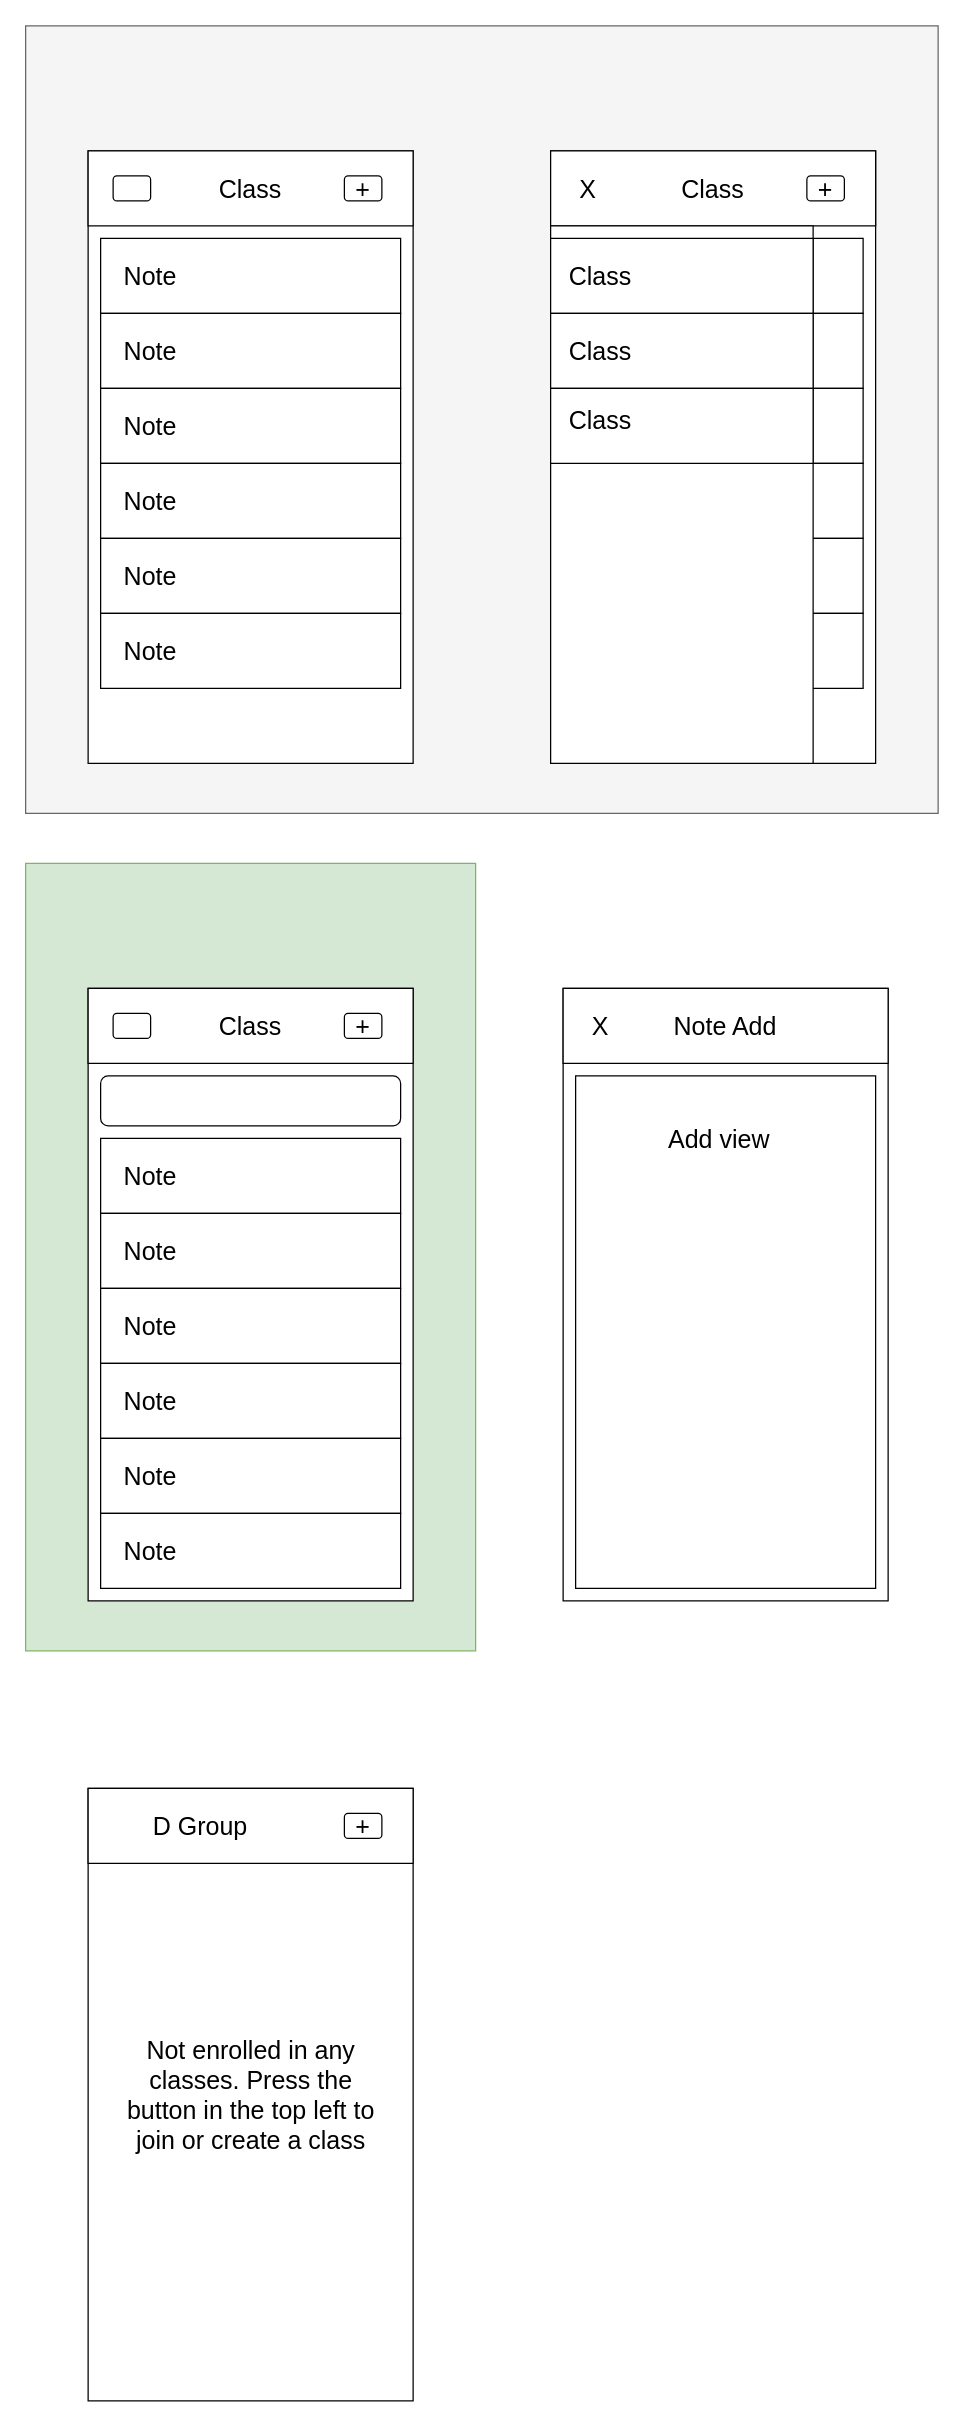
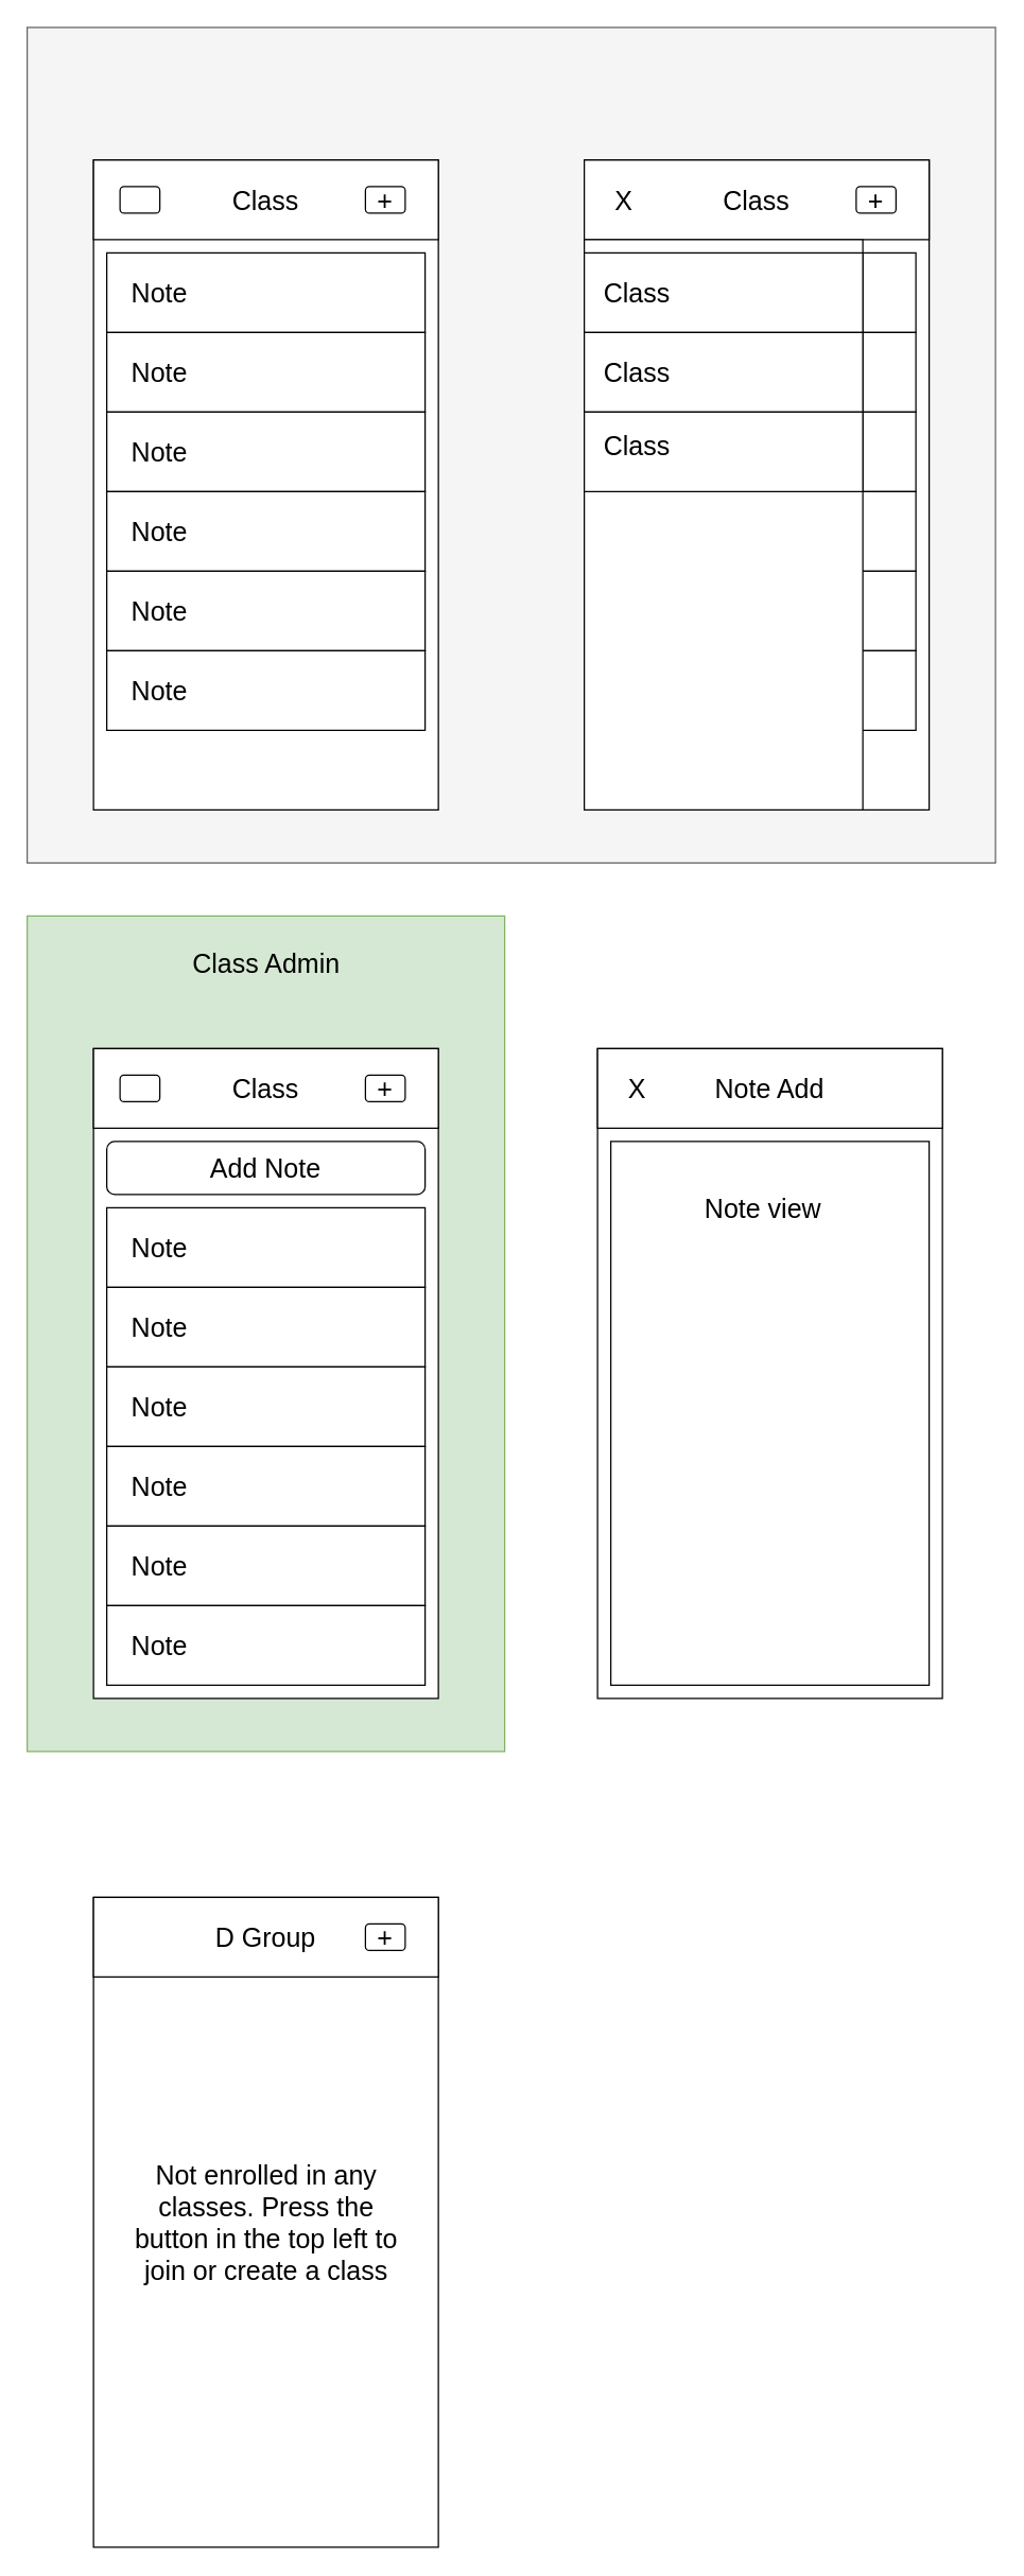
+ <mxCell id="67" value="Class Admin" style="text;html=1;align=center;verticalAlign=middle;resizable=0;points=[];autosize=1;strokeColor=none;fillColor=none;fontSize=20;" vertex="1" parent="1"><mxGeometry x="135" y="710" width="130" height="30" as="geometry" /></mxCell>
+ <mxCell id="66" value="Add Note" style="text;html=1;strokeColor=none;fillColor=none;align=center;verticalAlign=middle;whiteSpace=wrap;rounded=0;fontSize=20;" vertex="1" parent="1"><mxGeometry x="140" y="865" width="120" height="30" as="geometry" /></mxCell>
- <mxCell id="73" value="Add view" style="text;html=1;strokeColor=none;fillColor=none;align=center;verticalAlign=middle;whiteSpace=wrap;rounded=0;fontSize=20;" vertex="1" parent="1"><mxGeometry x="520" y="895" width="110" height="30" as="geometry" /></mxCell>
+ <mxCell id="73" value="Note view" style="text;html=1;strokeColor=none;fillColor=none;align=center;verticalAlign=middle;whiteSpace=wrap;rounded=0;fontSize=20;" vertex="1" parent="1"><mxGeometry x="520" y="895" width="110" height="30" as="geometry" /></mxCell>
- <mxCell id="76" value="&lt;font style=&quot;font-size: 20px&quot;&gt;D Group&lt;/font&gt;" style="text;html=1;strokeColor=none;fillColor=none;align=center;verticalAlign=middle;whiteSpace=wrap;rounded=0;" vertex="1" parent="1"><mxGeometry x="120" y="1445" width="80" height="30" as="geometry" /></mxCell>
+ <mxCell id="76" value="&lt;font style=&quot;font-size: 20px&quot;&gt;D Group&lt;/font&gt;" style="text;html=1;strokeColor=none;fillColor=none;align=center;verticalAlign=middle;whiteSpace=wrap;rounded=0;" vertex="1" parent="1"><mxGeometry x="160" y="1445" width="80" height="30" as="geometry" /></mxCell>
